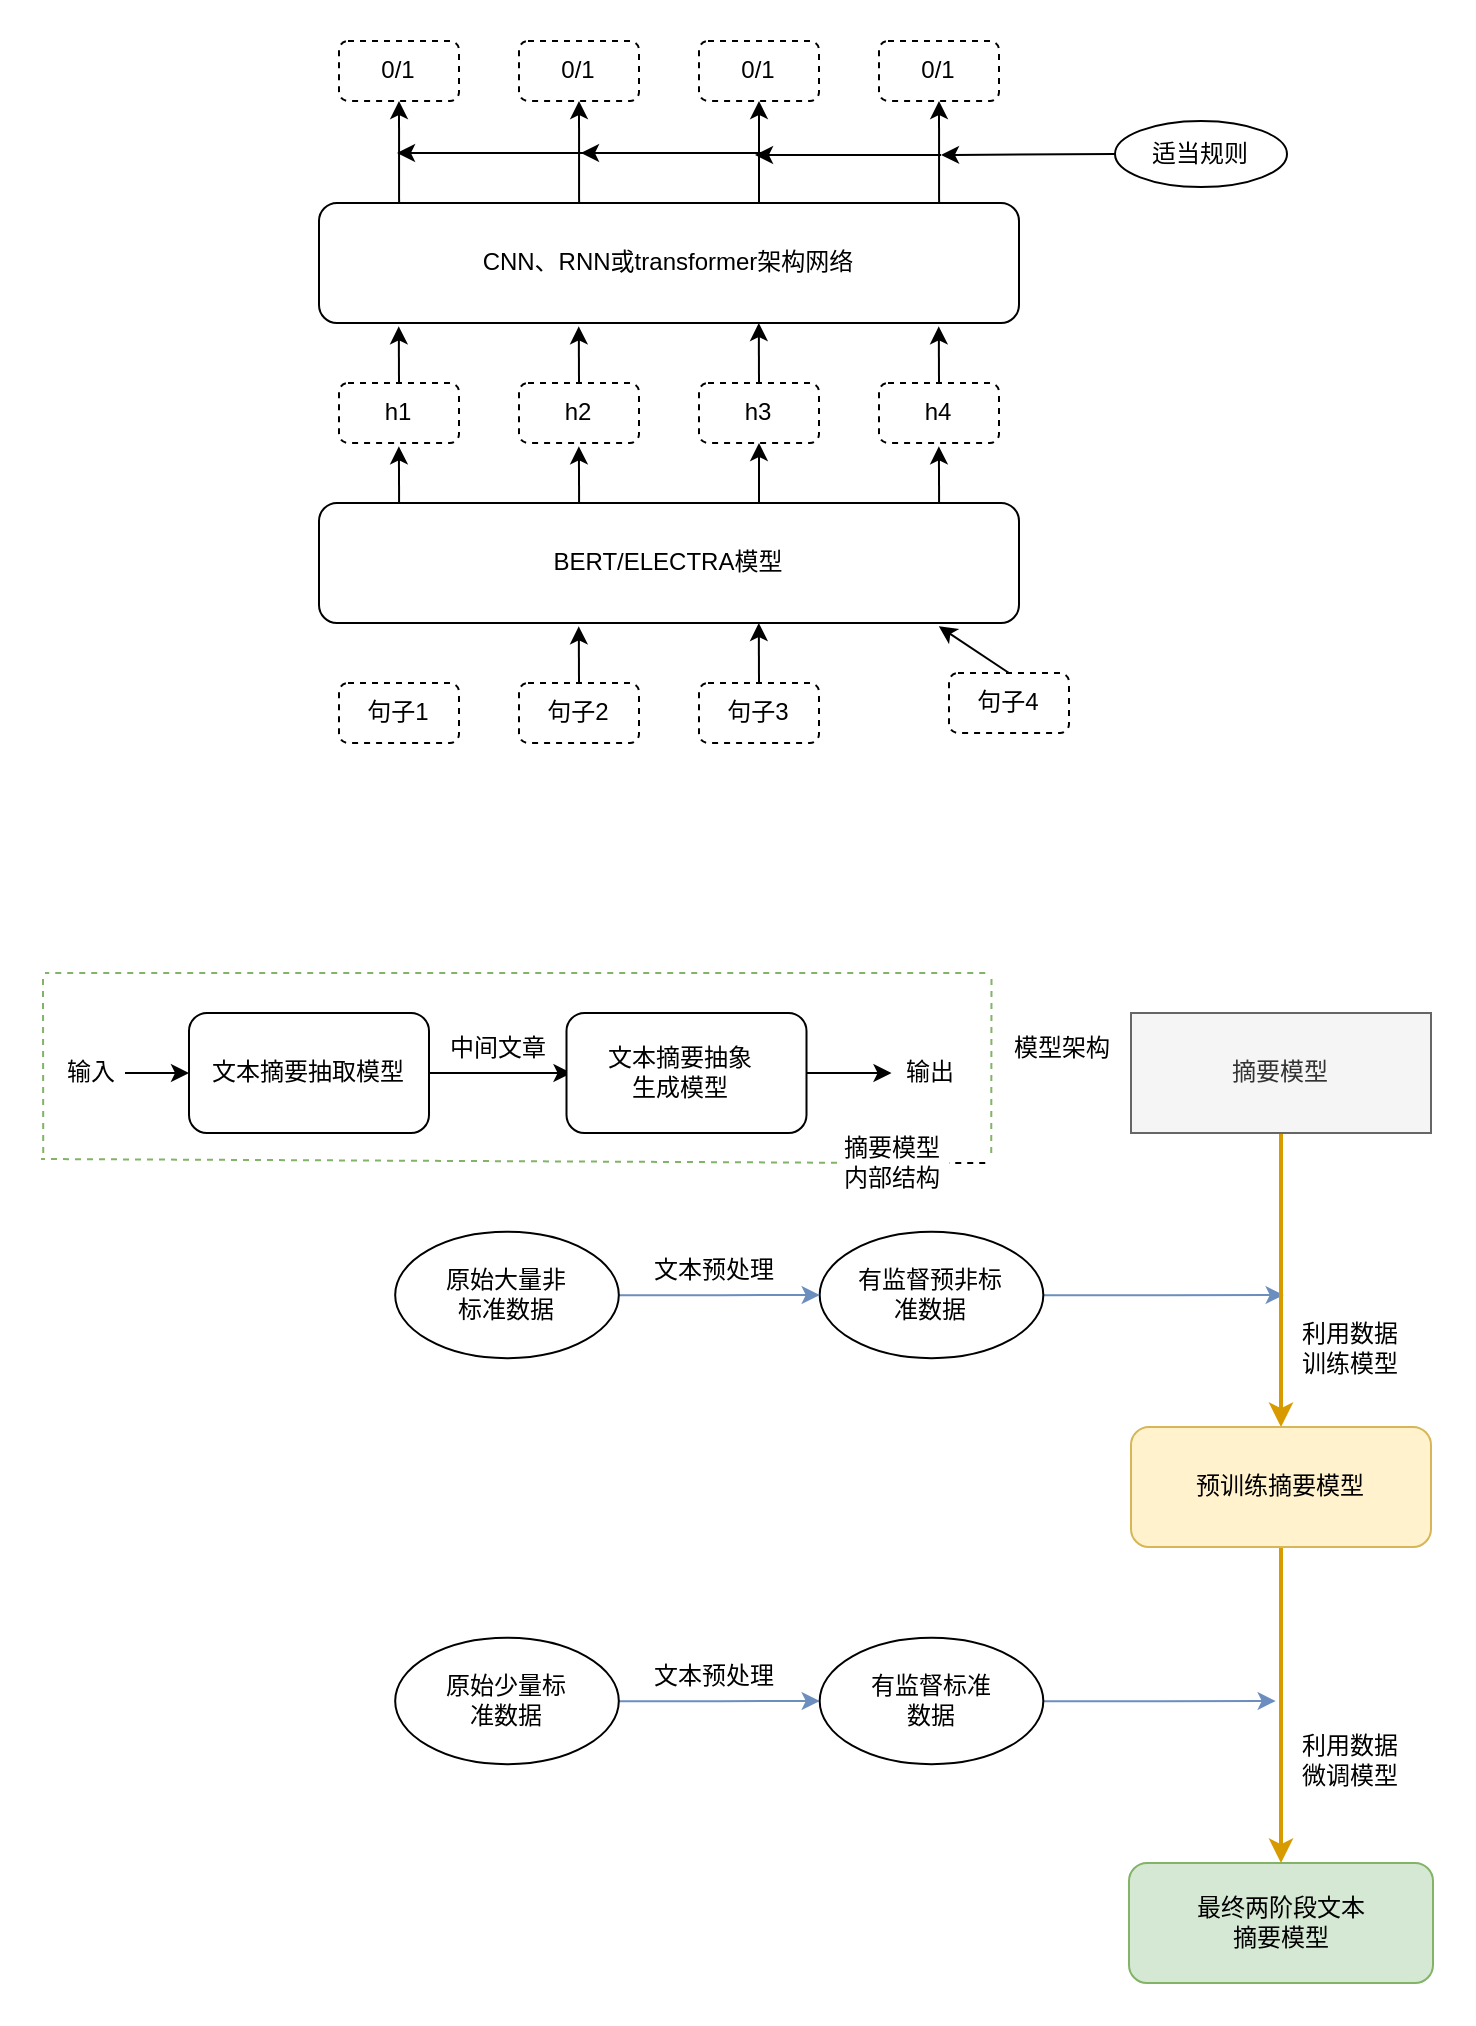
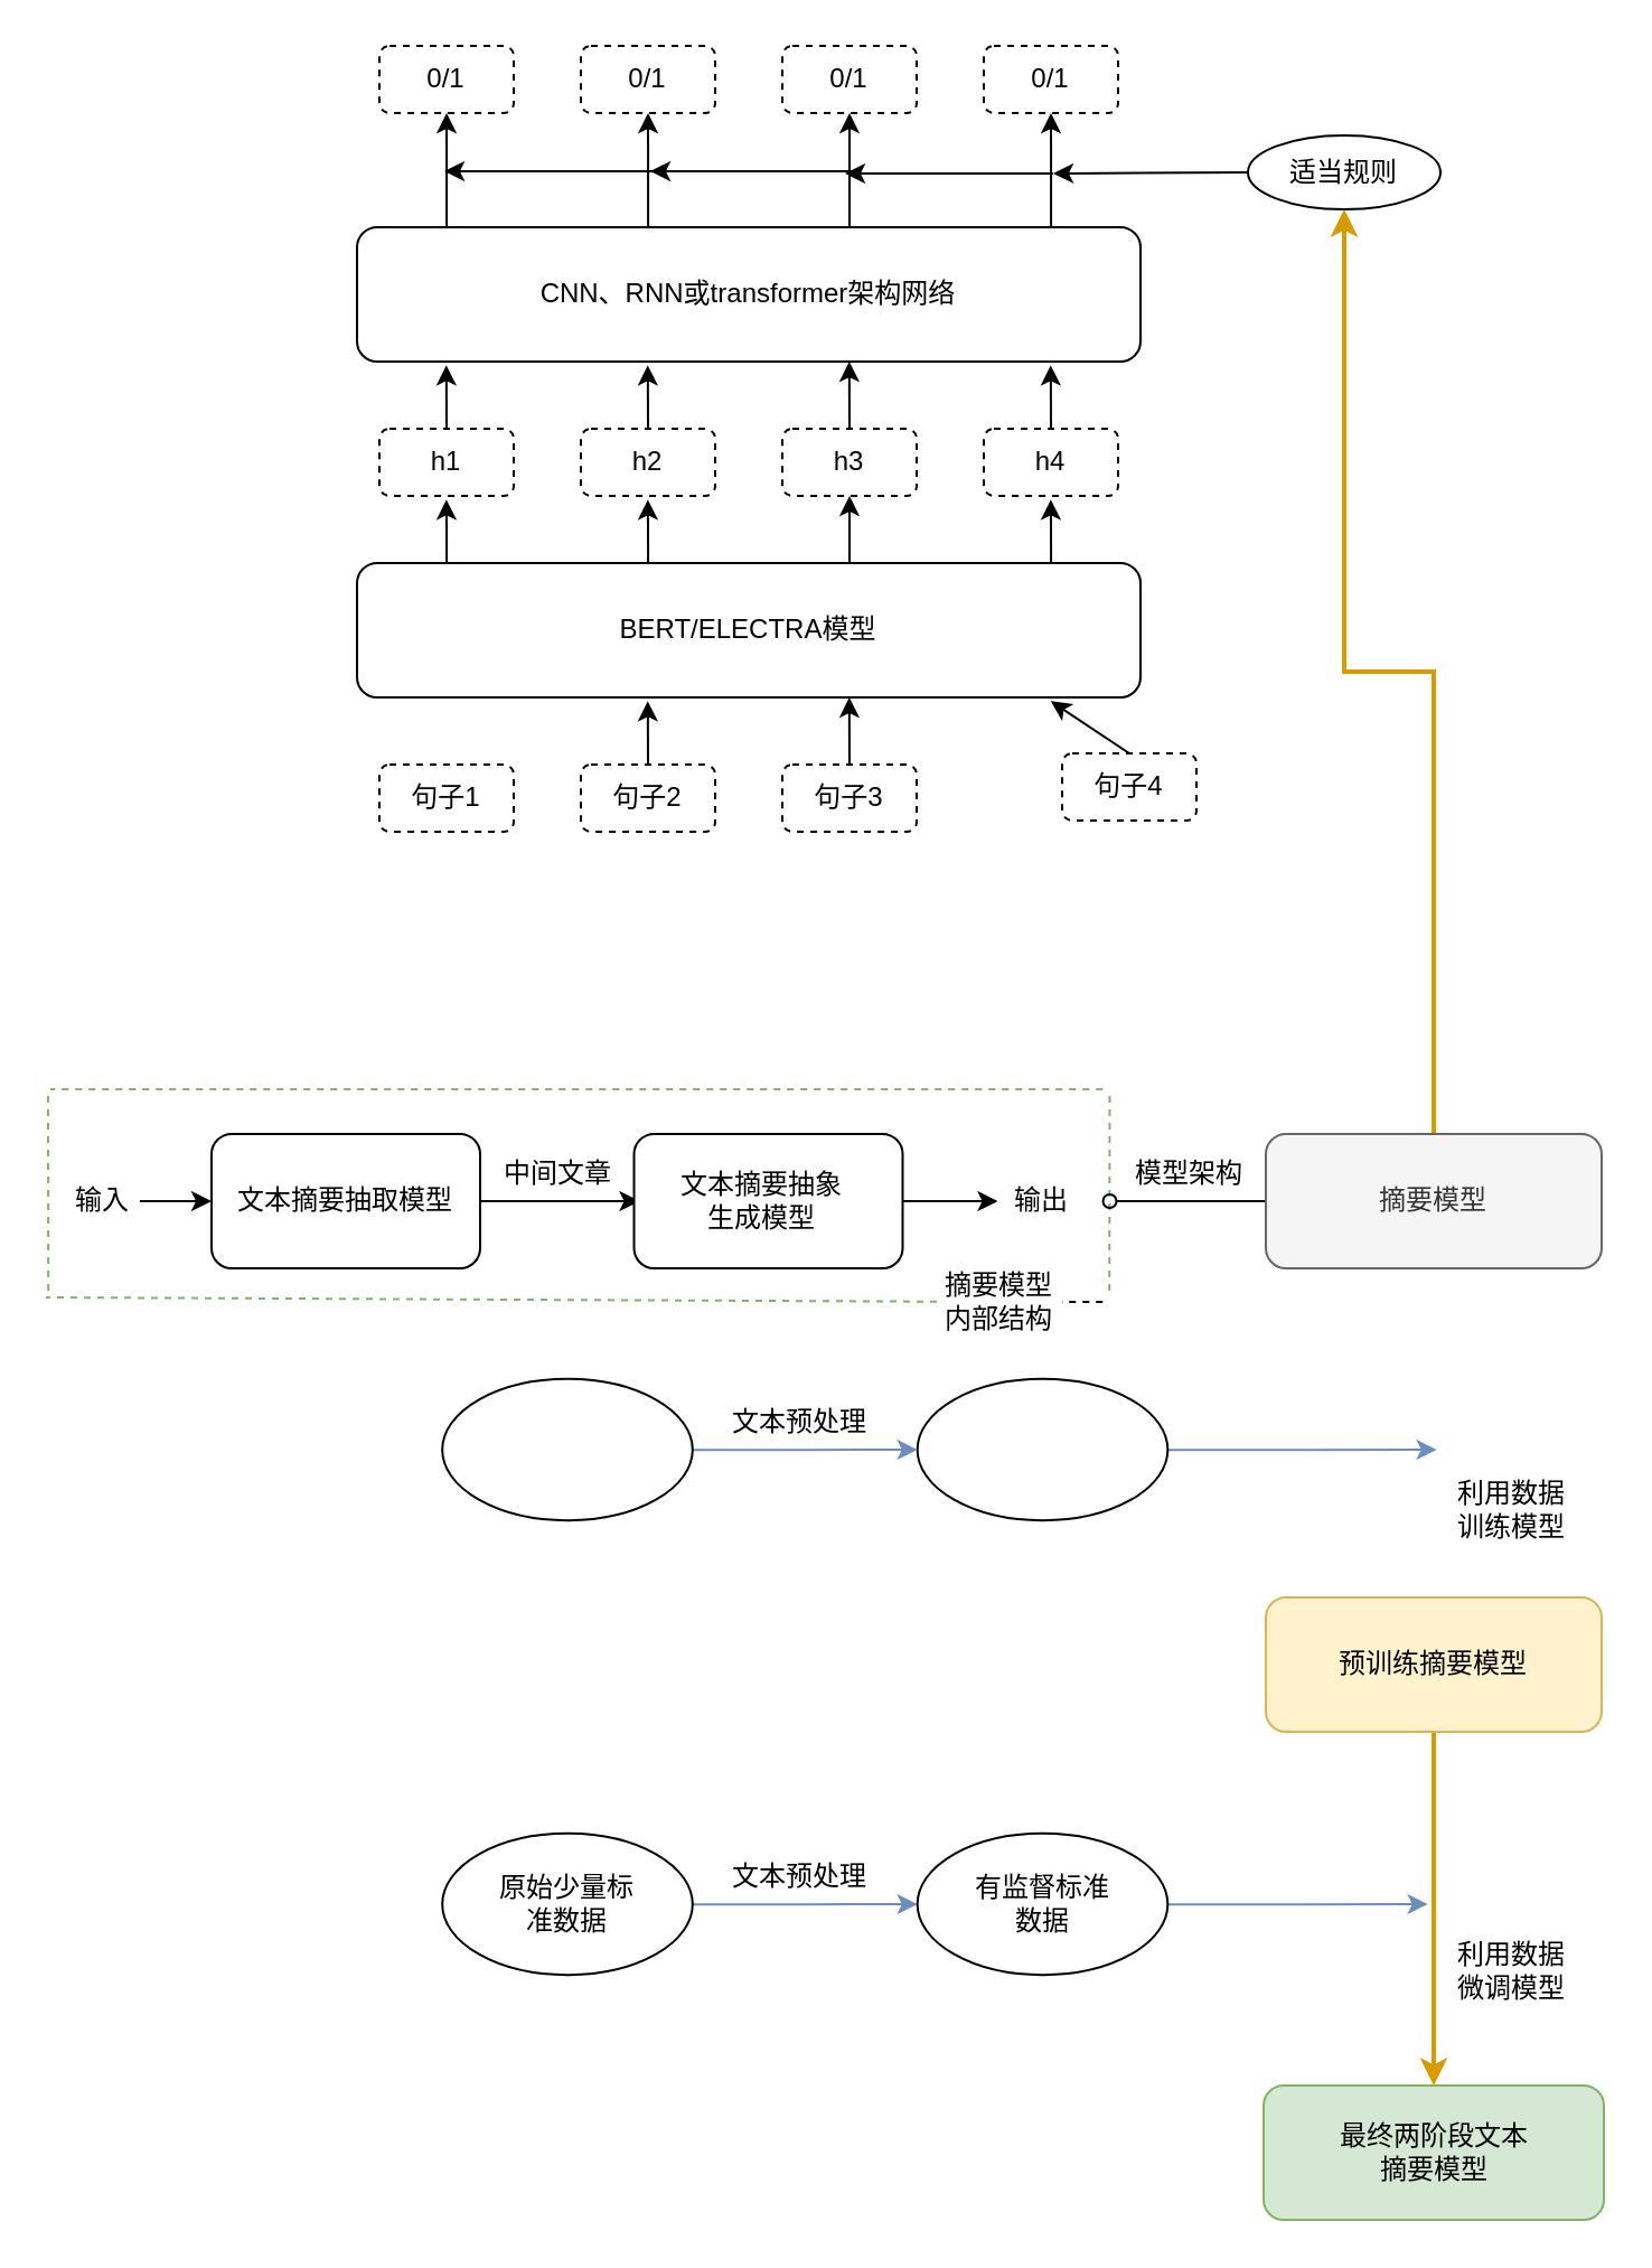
+ <mxCell id="69" style="edgeStyle=orthogonalEdgeStyle;rounded=1;orthogonalLoop=1;jettySize=auto;html=1;entryX=1;entryY=0.5;entryDx=0;entryDy=0;endArrow=oval;endFill=0;" edge="1" parent="1" source="70" target="56"><mxGeometry relative="1" as="geometry" /></mxCell>
- <mxCell id="70" value="摘要模型" style="whiteSpace=wrap;html=1;fillColor=#f5f5f5;fontColor=#333333;strokeColor=#666666;rounded=0;" vertex="1" parent="1"><mxGeometry x="565" y="506" width="150" height="60" as="geometry" /></mxCell>
+ <mxCell id="70" value="摘要模型" style="rounded=1;whiteSpace=wrap;html=1;fillColor=#f5f5f5;fontColor=#333333;strokeColor=#666666;" vertex="1" parent="1"><mxGeometry x="565" y="506" width="150" height="60" as="geometry" /></mxCell>
- <mxCell id="68" style="edgeStyle=orthogonalEdgeStyle;rounded=0;orthogonalLoop=1;jettySize=auto;html=1;entryX=0.5;entryY=0;entryDx=0;entryDy=0;strokeWidth=2;fillColor=#ffe6cc;strokeColor=#d79b00;" edge="1" parent="1" source="70" target="75"><mxGeometry relative="1" as="geometry" /></mxCell>
+ <mxCell id="68" style="edgeStyle=orthogonalEdgeStyle;rounded=0;orthogonalLoop=1;jettySize=auto;html=1;strokeWidth=2;fillColor=#ffe6cc;strokeColor=#d79b00;" edge="1" parent="1" source="70" target="40"><mxGeometry relative="1" as="geometry" /></mxCell>
- <mxCell id="72" value="原始大量非标准数据" style="text;html=1;strokeColor=none;fillColor=none;align=center;verticalAlign=middle;whiteSpace=wrap;rounded=0;" vertex="1" parent="1"><mxGeometry x="218" y="632" width="70" height="30" as="geometry" /></mxCell>
- <mxCell id="49" value="有监督预非标准数据" style="text;html=1;strokeColor=none;fillColor=none;align=center;verticalAlign=middle;whiteSpace=wrap;rounded=0;" vertex="1" parent="1"><mxGeometry x="425.25" y="632" width="80" height="30" as="geometry" /></mxCell>
